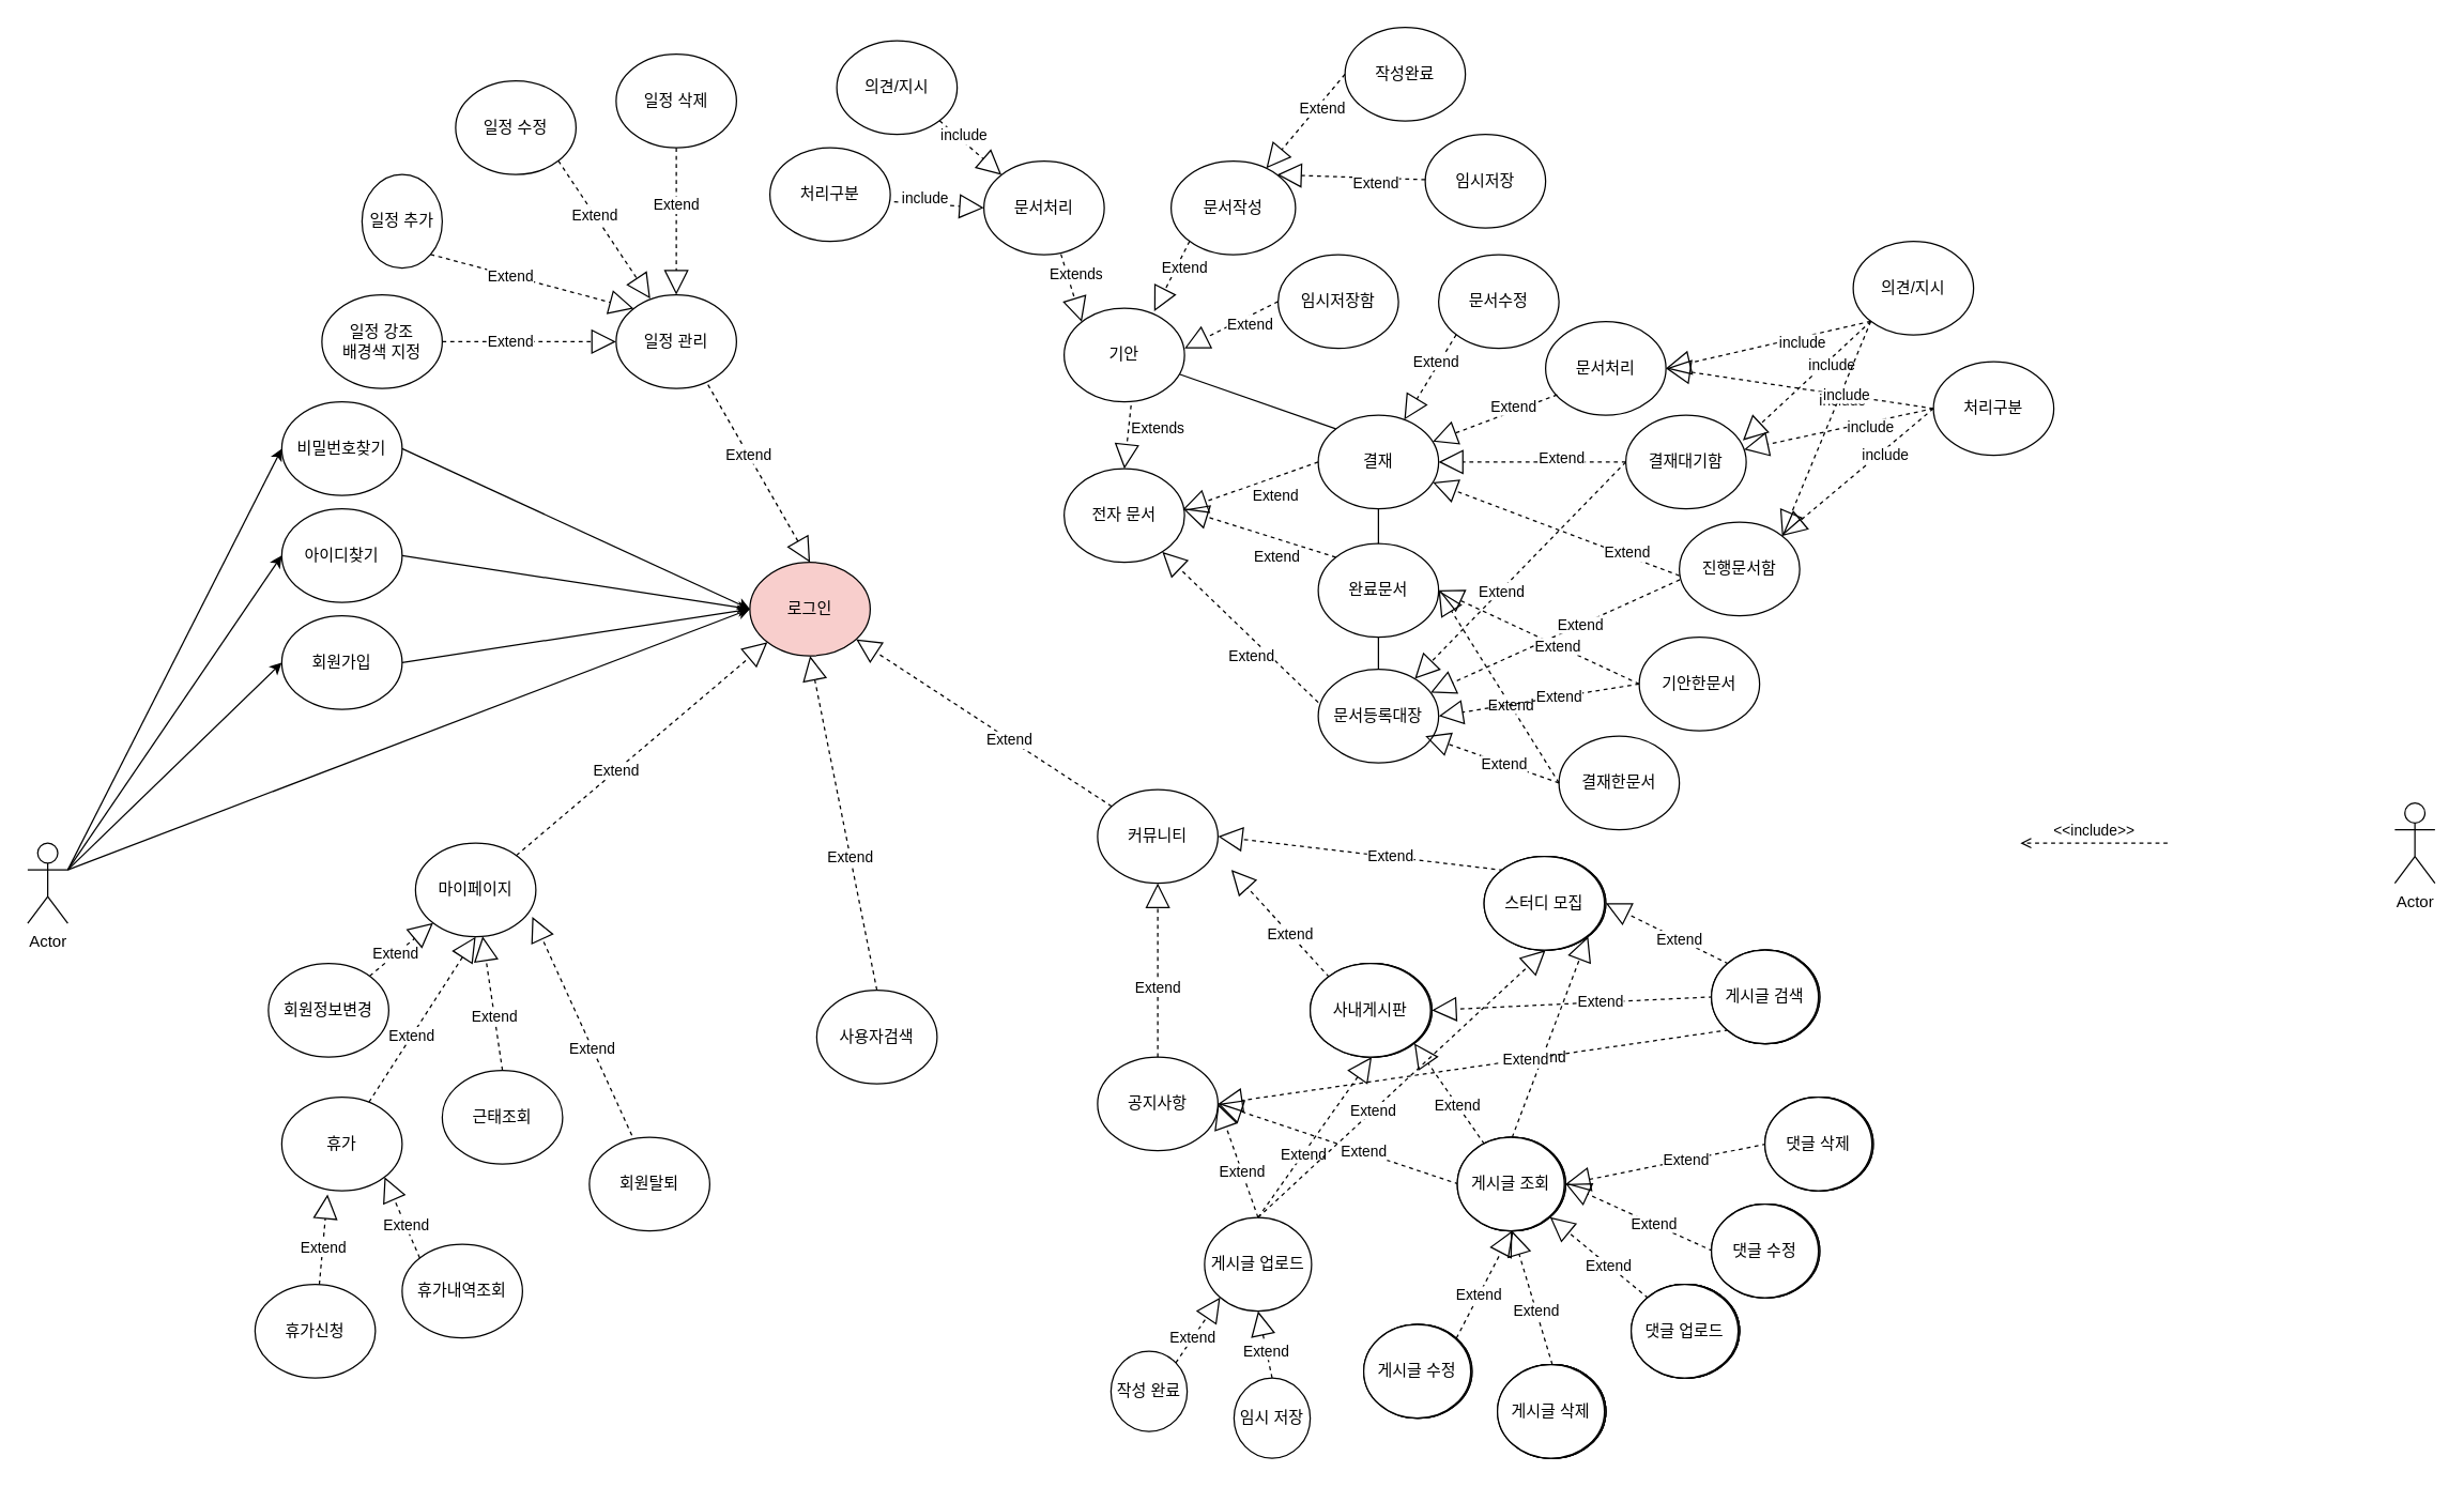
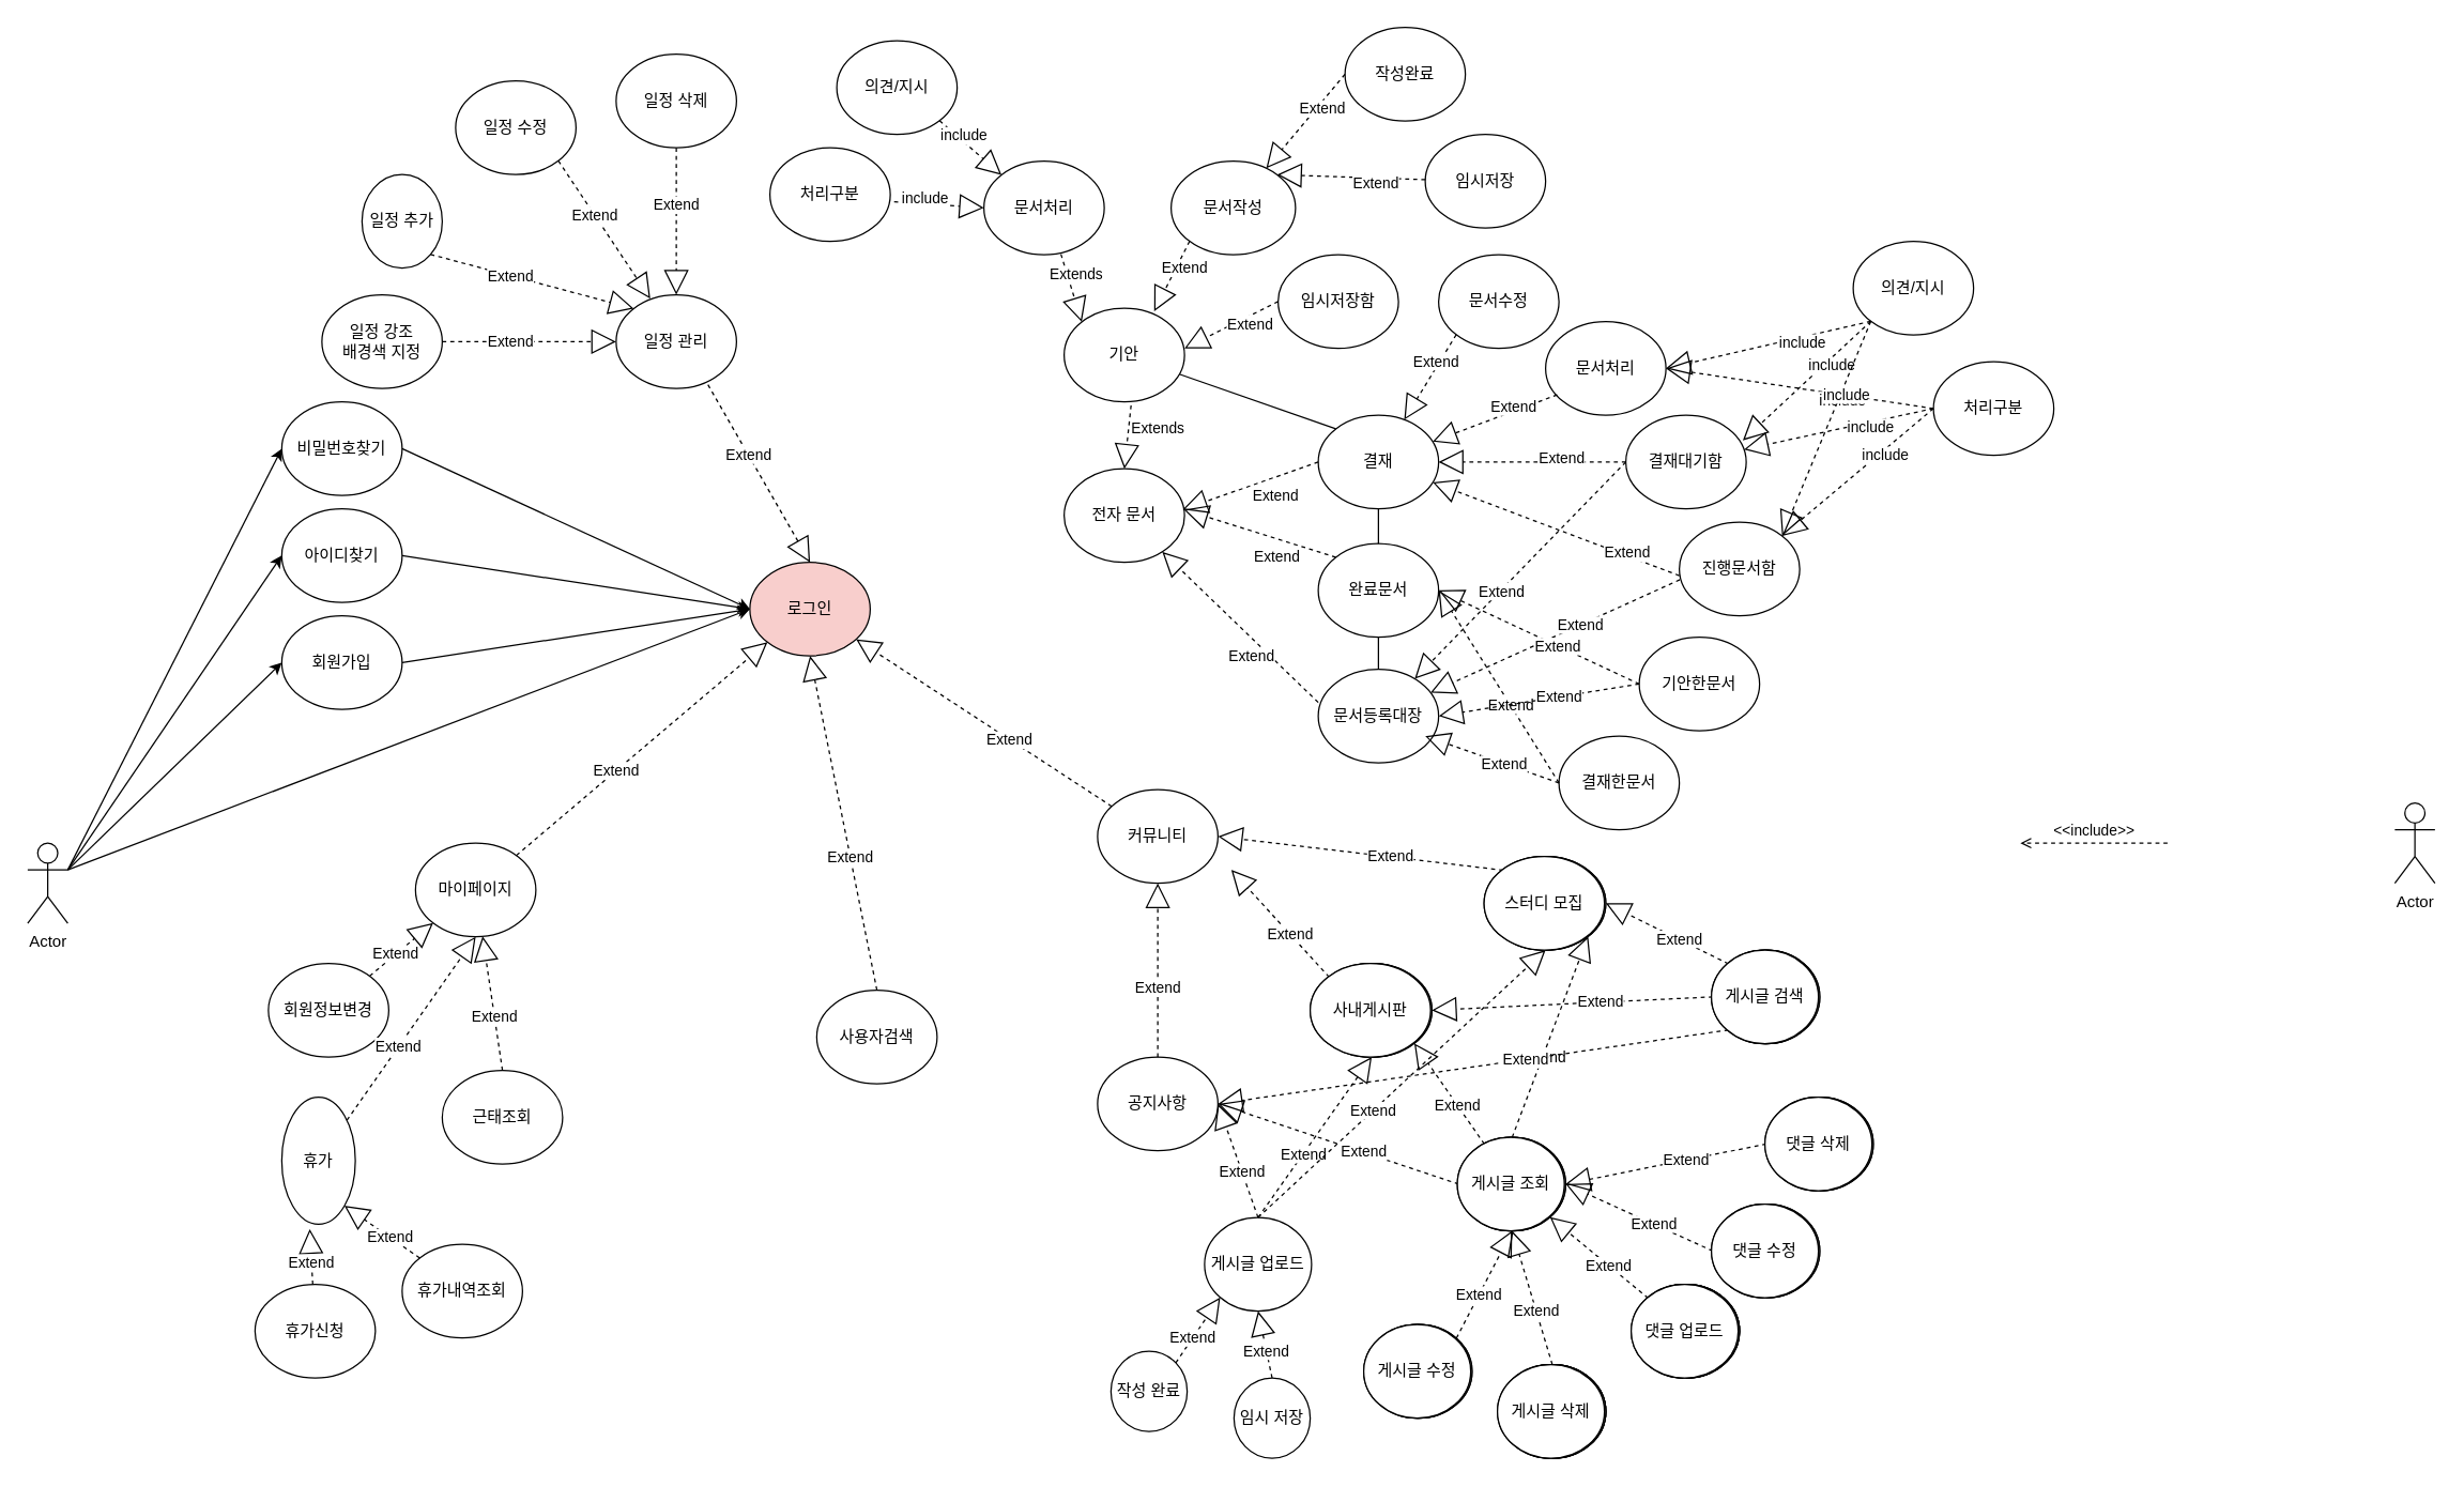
- <mxCell id="61" value="Extend" style="endArrow=block;endSize=16;endFill=0;html=1;dashed=1;entryX=0.97;entryY=0.787;entryDx=0;entryDy=0;entryPerimeter=0;exitX=0.353;exitY=-0.021;exitDx=0;exitDy=0;exitPerimeter=0;" parent="1" source="37" target="31" edge="1"><mxGeometry x="-0.205" width="160" relative="1" as="geometry"><mxPoint x="305.733" y="759.434" as="sourcePoint" /><mxPoint x="353.005" y="719.612" as="targetPoint" /><mxPoint as="offset" /></mxGeometry></mxCell>
- <mxCell id="34" value="휴가" style="ellipse;whiteSpace=wrap;html=1;" parent="1" vertex="1"><mxGeometry x="210" y="820" width="90" height="70" as="geometry" /></mxCell>
+ <mxCell id="34" value="휴가" style="ellipse;whiteSpace=wrap;html=1;" parent="1" vertex="1"><mxGeometry x="210" y="820" width="55" height="95" as="geometry" /></mxCell>
- <mxCell id="37" value="회원탈퇴" style="ellipse;whiteSpace=wrap;html=1;" parent="1" vertex="1"><mxGeometry x="440" y="850" width="90" height="70" as="geometry" /></mxCell>
